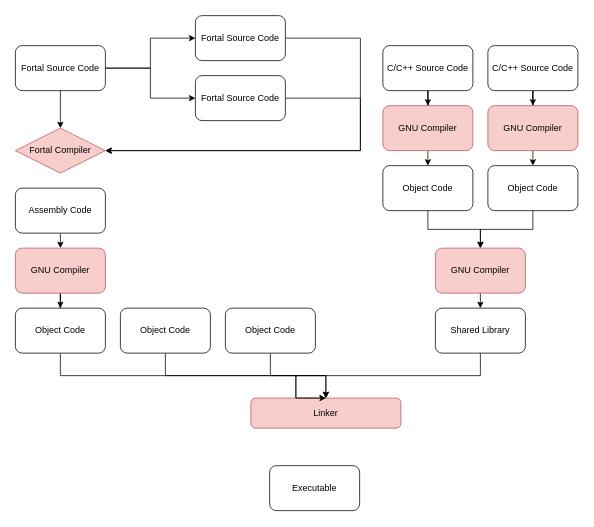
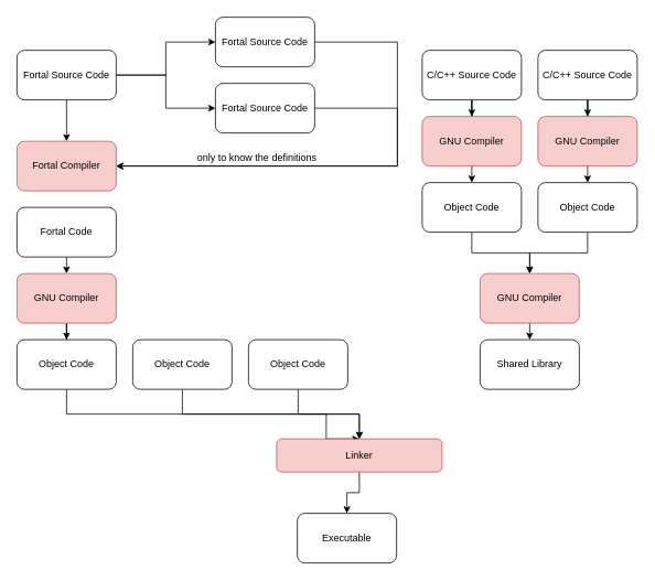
+ <mxCell id="11" value="only to know the definitions" style="text;html=1;align=center;verticalAlign=middle;resizable=0;points=[];autosize=1;strokeColor=none;fillColor=none;" vertex="1" parent="1"><mxGeometry x="230" y="180" width="160" height="20" as="geometry" /></mxCell>
- <mxCell id="6" value="Fortal Compiler" style="rhombus;whiteSpace=wrap;html=1;shadow=0;sketch=0;glass=0;fillColor=#f8cecc;strokeColor=#b85450;" vertex="1" parent="1"><mxGeometry x="20" y="170" width="120" height="60" as="geometry" /></mxCell>
+ <mxCell id="6" value="Fortal Compiler" style="whiteSpace=wrap;html=1;rounded=1;shadow=0;sketch=0;glass=0;fillColor=#f8cecc;strokeColor=#b85450;" vertex="1" parent="1"><mxGeometry x="20" y="170" width="120" height="60" as="geometry" /></mxCell>
- <mxCell id="24" value="Assembly Code" style="whiteSpace=wrap;html=1;rounded=1;shadow=0;glass=0;sketch=0;" vertex="1" parent="1"><mxGeometry x="20" y="250" width="120" height="60" as="geometry" /></mxCell>
+ <mxCell id="24" value="Fortal Code" style="whiteSpace=wrap;html=1;rounded=1;shadow=0;glass=0;sketch=0;" vertex="1" parent="1"><mxGeometry x="20" y="250" width="120" height="60" as="geometry" /></mxCell>
- <mxCell id="35" style="edgeStyle=orthogonalEdgeStyle;rounded=0;orthogonalLoop=1;jettySize=auto;html=1;entryX=0.5;entryY=0;entryDx=0;entryDy=0;" edge="1" parent="1" source="36" target="17"><mxGeometry relative="1" as="geometry"><Array as="points"><mxPoint x="640" y="500" /><mxPoint x="394" y="500" /></Array></mxGeometry></mxCell>
+ <mxCell id="16" value="" style="edgeStyle=orthogonalEdgeStyle;rounded=0;orthogonalLoop=1;jettySize=auto;html=1;" edge="1" parent="1" source="17" target="18"><mxGeometry relative="1" as="geometry" /></mxCell>
